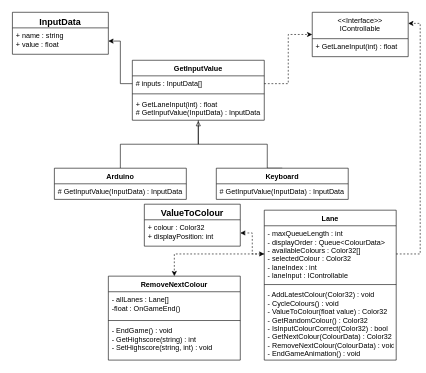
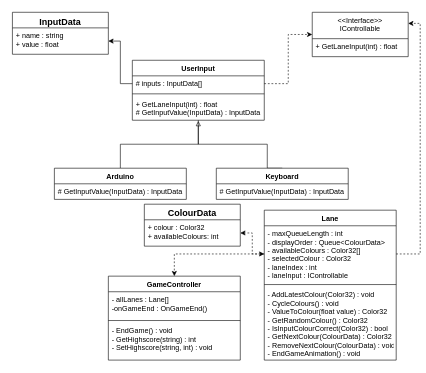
- <mxCell id="2" value="GetInputValue" style="swimlane;fontStyle=1;align=center;verticalAlign=top;childLayout=stackLayout;horizontal=1;startSize=26;horizontalStack=0;resizeParent=1;resizeParentMax=0;resizeLast=0;collapsible=1;marginBottom=0;" vertex="1" parent="1"><mxGeometry x="220" y="100" width="220" height="100" as="geometry" /></mxCell>
+ <mxCell id="2" value="UserInput" style="swimlane;fontStyle=1;align=center;verticalAlign=top;childLayout=stackLayout;horizontal=1;startSize=26;horizontalStack=0;resizeParent=1;resizeParentMax=0;resizeLast=0;collapsible=1;marginBottom=0;" vertex="1" parent="1"><mxGeometry x="220" y="100" width="220" height="100" as="geometry" /></mxCell>
- <mxCell id="22" value="ValueToColour" style="swimlane;fontStyle=1;align=center;verticalAlign=top;childLayout=stackLayout;horizontal=1;startSize=26;horizontalStack=0;resizeParent=1;resizeParentMax=0;resizeLast=0;collapsible=1;marginBottom=0;strokeColor=#000000;fontSize=15;" vertex="1" parent="1"><mxGeometry x="240" y="340" width="160" height="70" as="geometry" /></mxCell>
+ <mxCell id="22" value="ColourData" style="swimlane;fontStyle=1;align=center;verticalAlign=top;childLayout=stackLayout;horizontal=1;startSize=26;horizontalStack=0;resizeParent=1;resizeParentMax=0;resizeLast=0;collapsible=1;marginBottom=0;strokeColor=#000000;fontSize=15;" vertex="1" parent="1"><mxGeometry x="240" y="340" width="160" height="70" as="geometry" /></mxCell>
- <mxCell id="23" value="+ colour : Color32&#10;+ displayPosition: int&#10;" style="text;strokeColor=none;fillColor=none;align=left;verticalAlign=top;spacingLeft=4;spacingRight=4;overflow=hidden;rotatable=0;points=[[0,0.5],[1,0.5]];portConstraint=eastwest;" vertex="1" parent="22"><mxGeometry y="26" width="160" height="44" as="geometry" /></mxCell>
+ <mxCell id="23" value="+ colour : Color32&#10;+ availableColours: int&#10;" style="text;strokeColor=none;fillColor=none;align=left;verticalAlign=top;spacingLeft=4;spacingRight=4;overflow=hidden;rotatable=0;points=[[0,0.5],[1,0.5]];portConstraint=eastwest;" vertex="1" parent="22"><mxGeometry y="26" width="160" height="44" as="geometry" /></mxCell>
- <mxCell id="26" value="RemoveNextColour" style="swimlane;fontStyle=1;align=center;verticalAlign=top;childLayout=stackLayout;horizontal=1;startSize=26;horizontalStack=0;resizeParent=1;resizeParentMax=0;resizeLast=0;collapsible=1;marginBottom=0;" vertex="1" parent="1"><mxGeometry x="180" y="460" width="220" height="140" as="geometry" /></mxCell>
+ <mxCell id="26" value="GameController" style="swimlane;fontStyle=1;align=center;verticalAlign=top;childLayout=stackLayout;horizontal=1;startSize=26;horizontalStack=0;resizeParent=1;resizeParentMax=0;resizeLast=0;collapsible=1;marginBottom=0;" vertex="1" parent="1"><mxGeometry x="180" y="460" width="220" height="140" as="geometry" /></mxCell>
- <mxCell id="27" value="- allLanes : Lane[]&#10;-float : OnGameEnd()&#10;" style="text;strokeColor=none;fillColor=none;align=left;verticalAlign=top;spacingLeft=4;spacingRight=4;overflow=hidden;rotatable=0;points=[[0,0.5],[1,0.5]];portConstraint=eastwest;" vertex="1" parent="26"><mxGeometry y="26" width="220" height="44" as="geometry" /></mxCell>
+ <mxCell id="27" value="- allLanes : Lane[]&#10;-onGameEnd : OnGameEnd()&#10;" style="text;strokeColor=none;fillColor=none;align=left;verticalAlign=top;spacingLeft=4;spacingRight=4;overflow=hidden;rotatable=0;points=[[0,0.5],[1,0.5]];portConstraint=eastwest;" vertex="1" parent="26"><mxGeometry y="26" width="220" height="44" as="geometry" /></mxCell>
